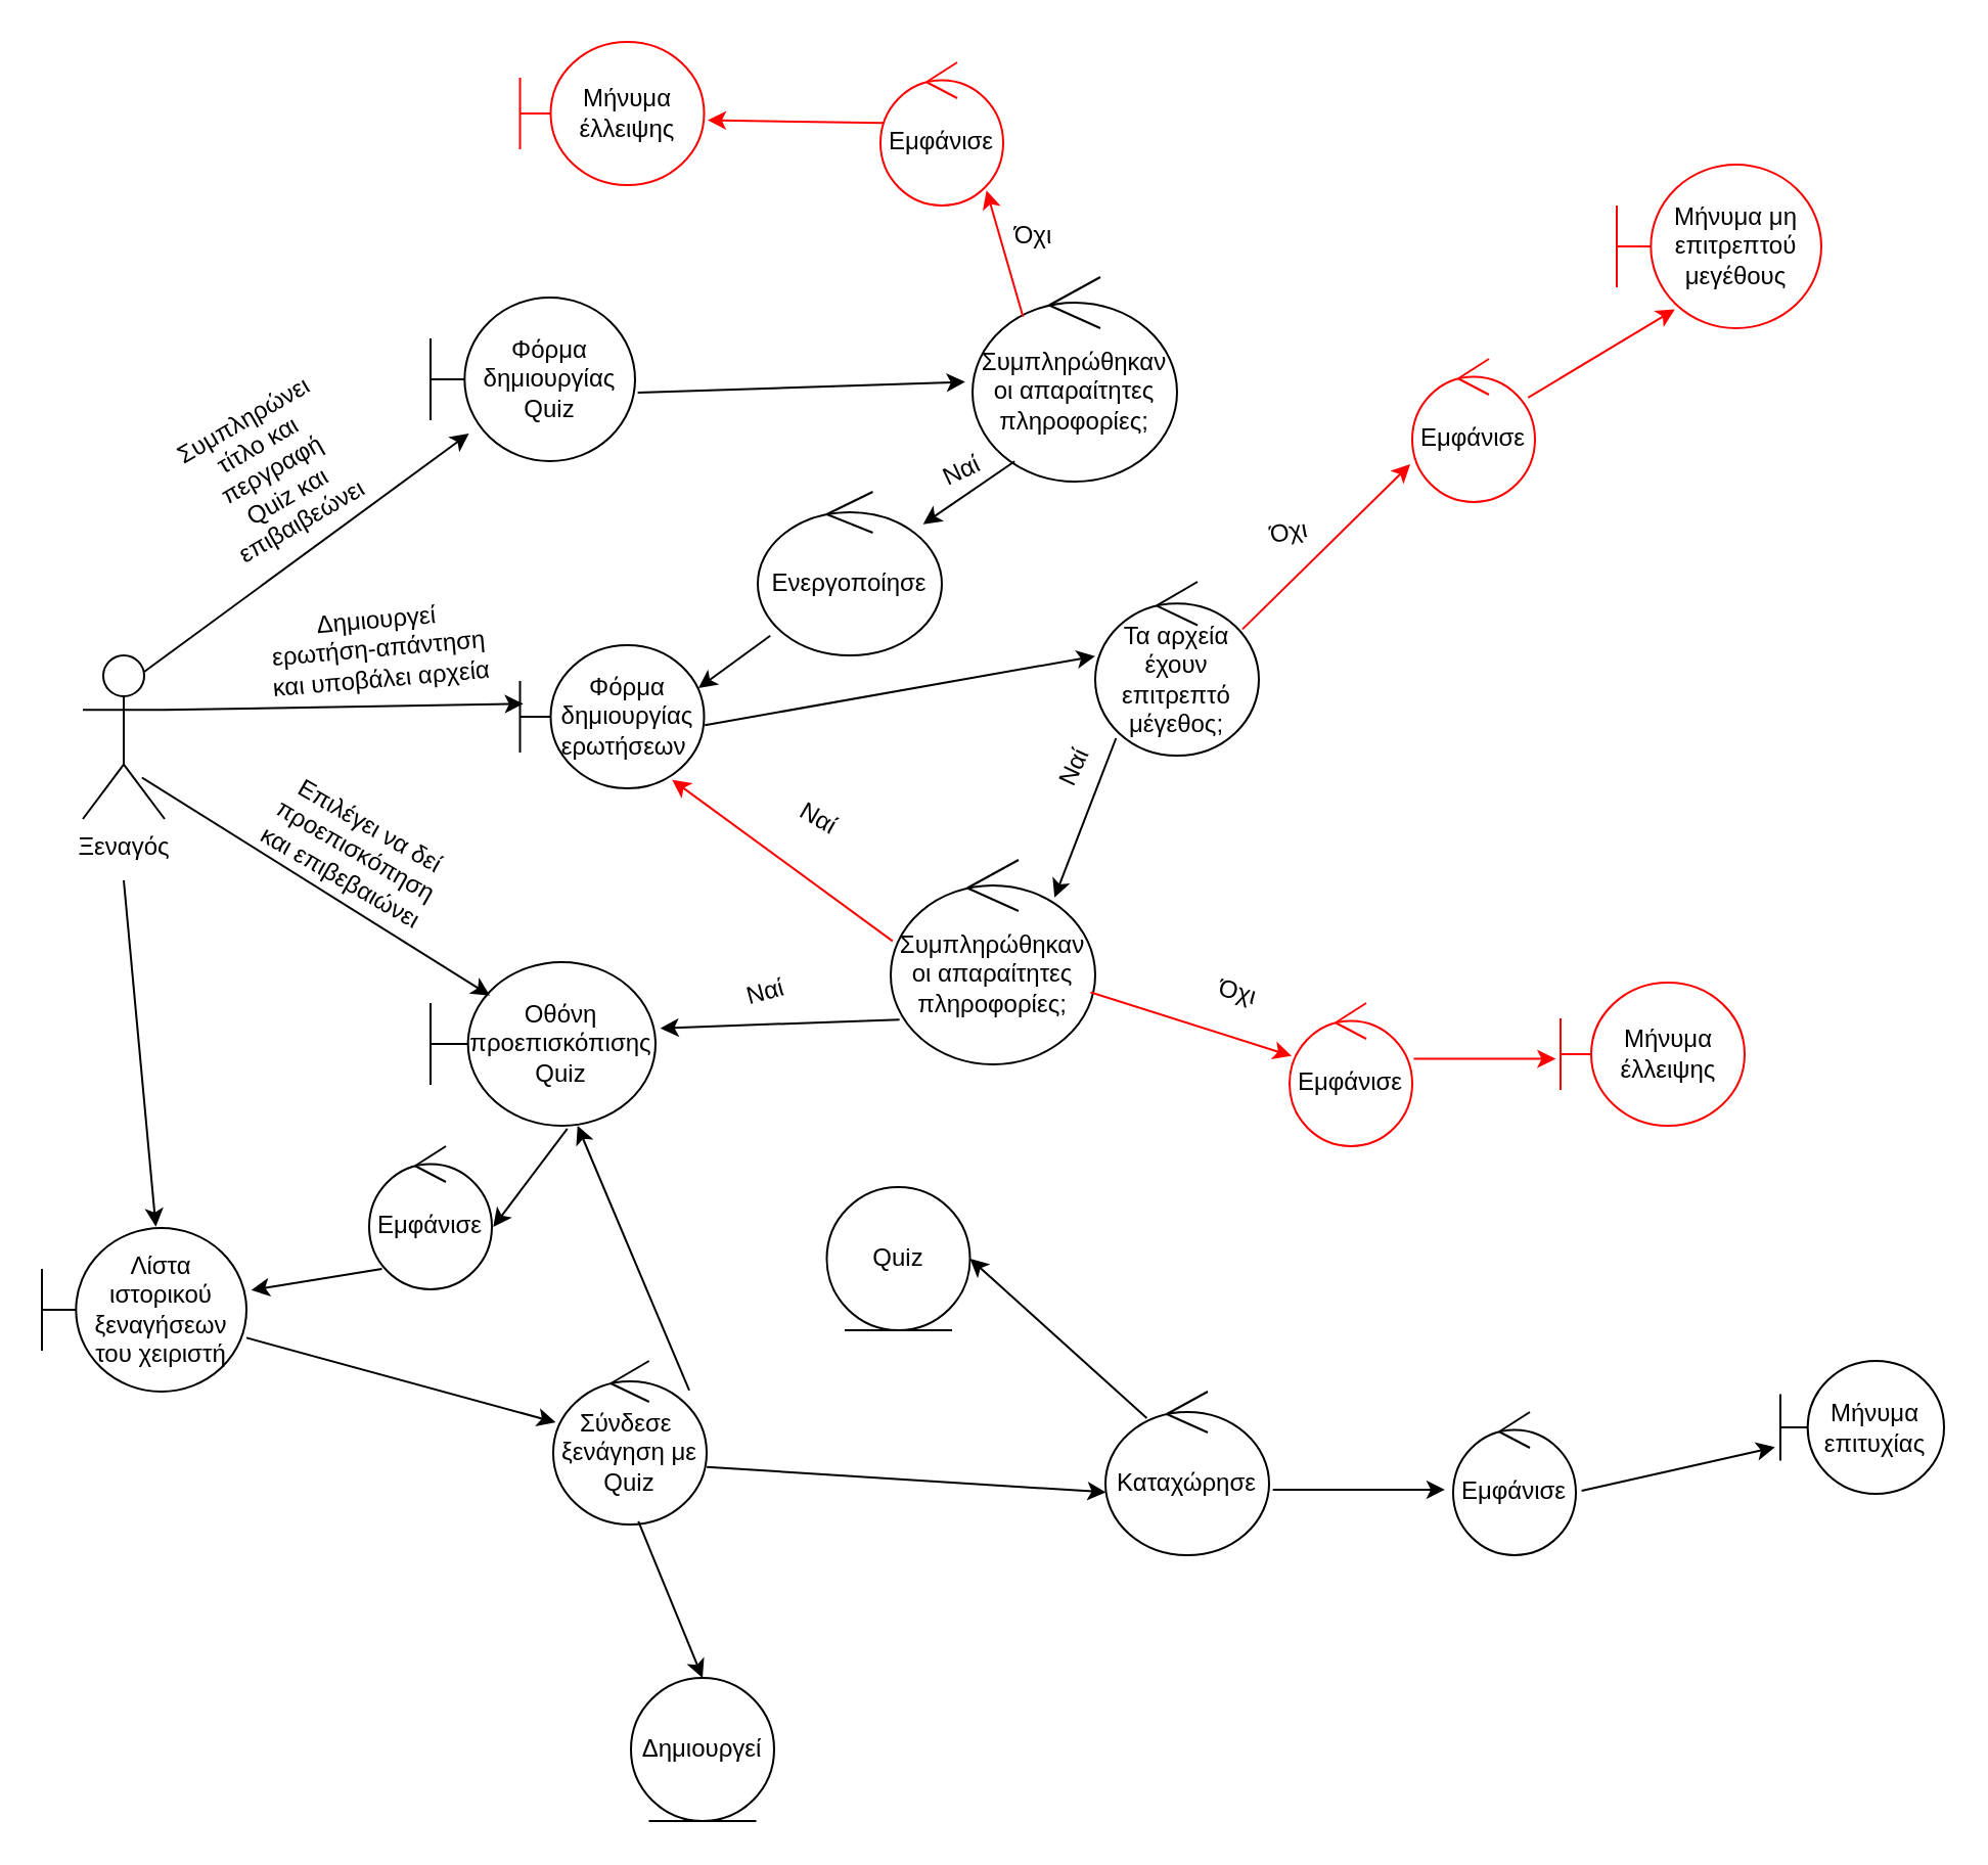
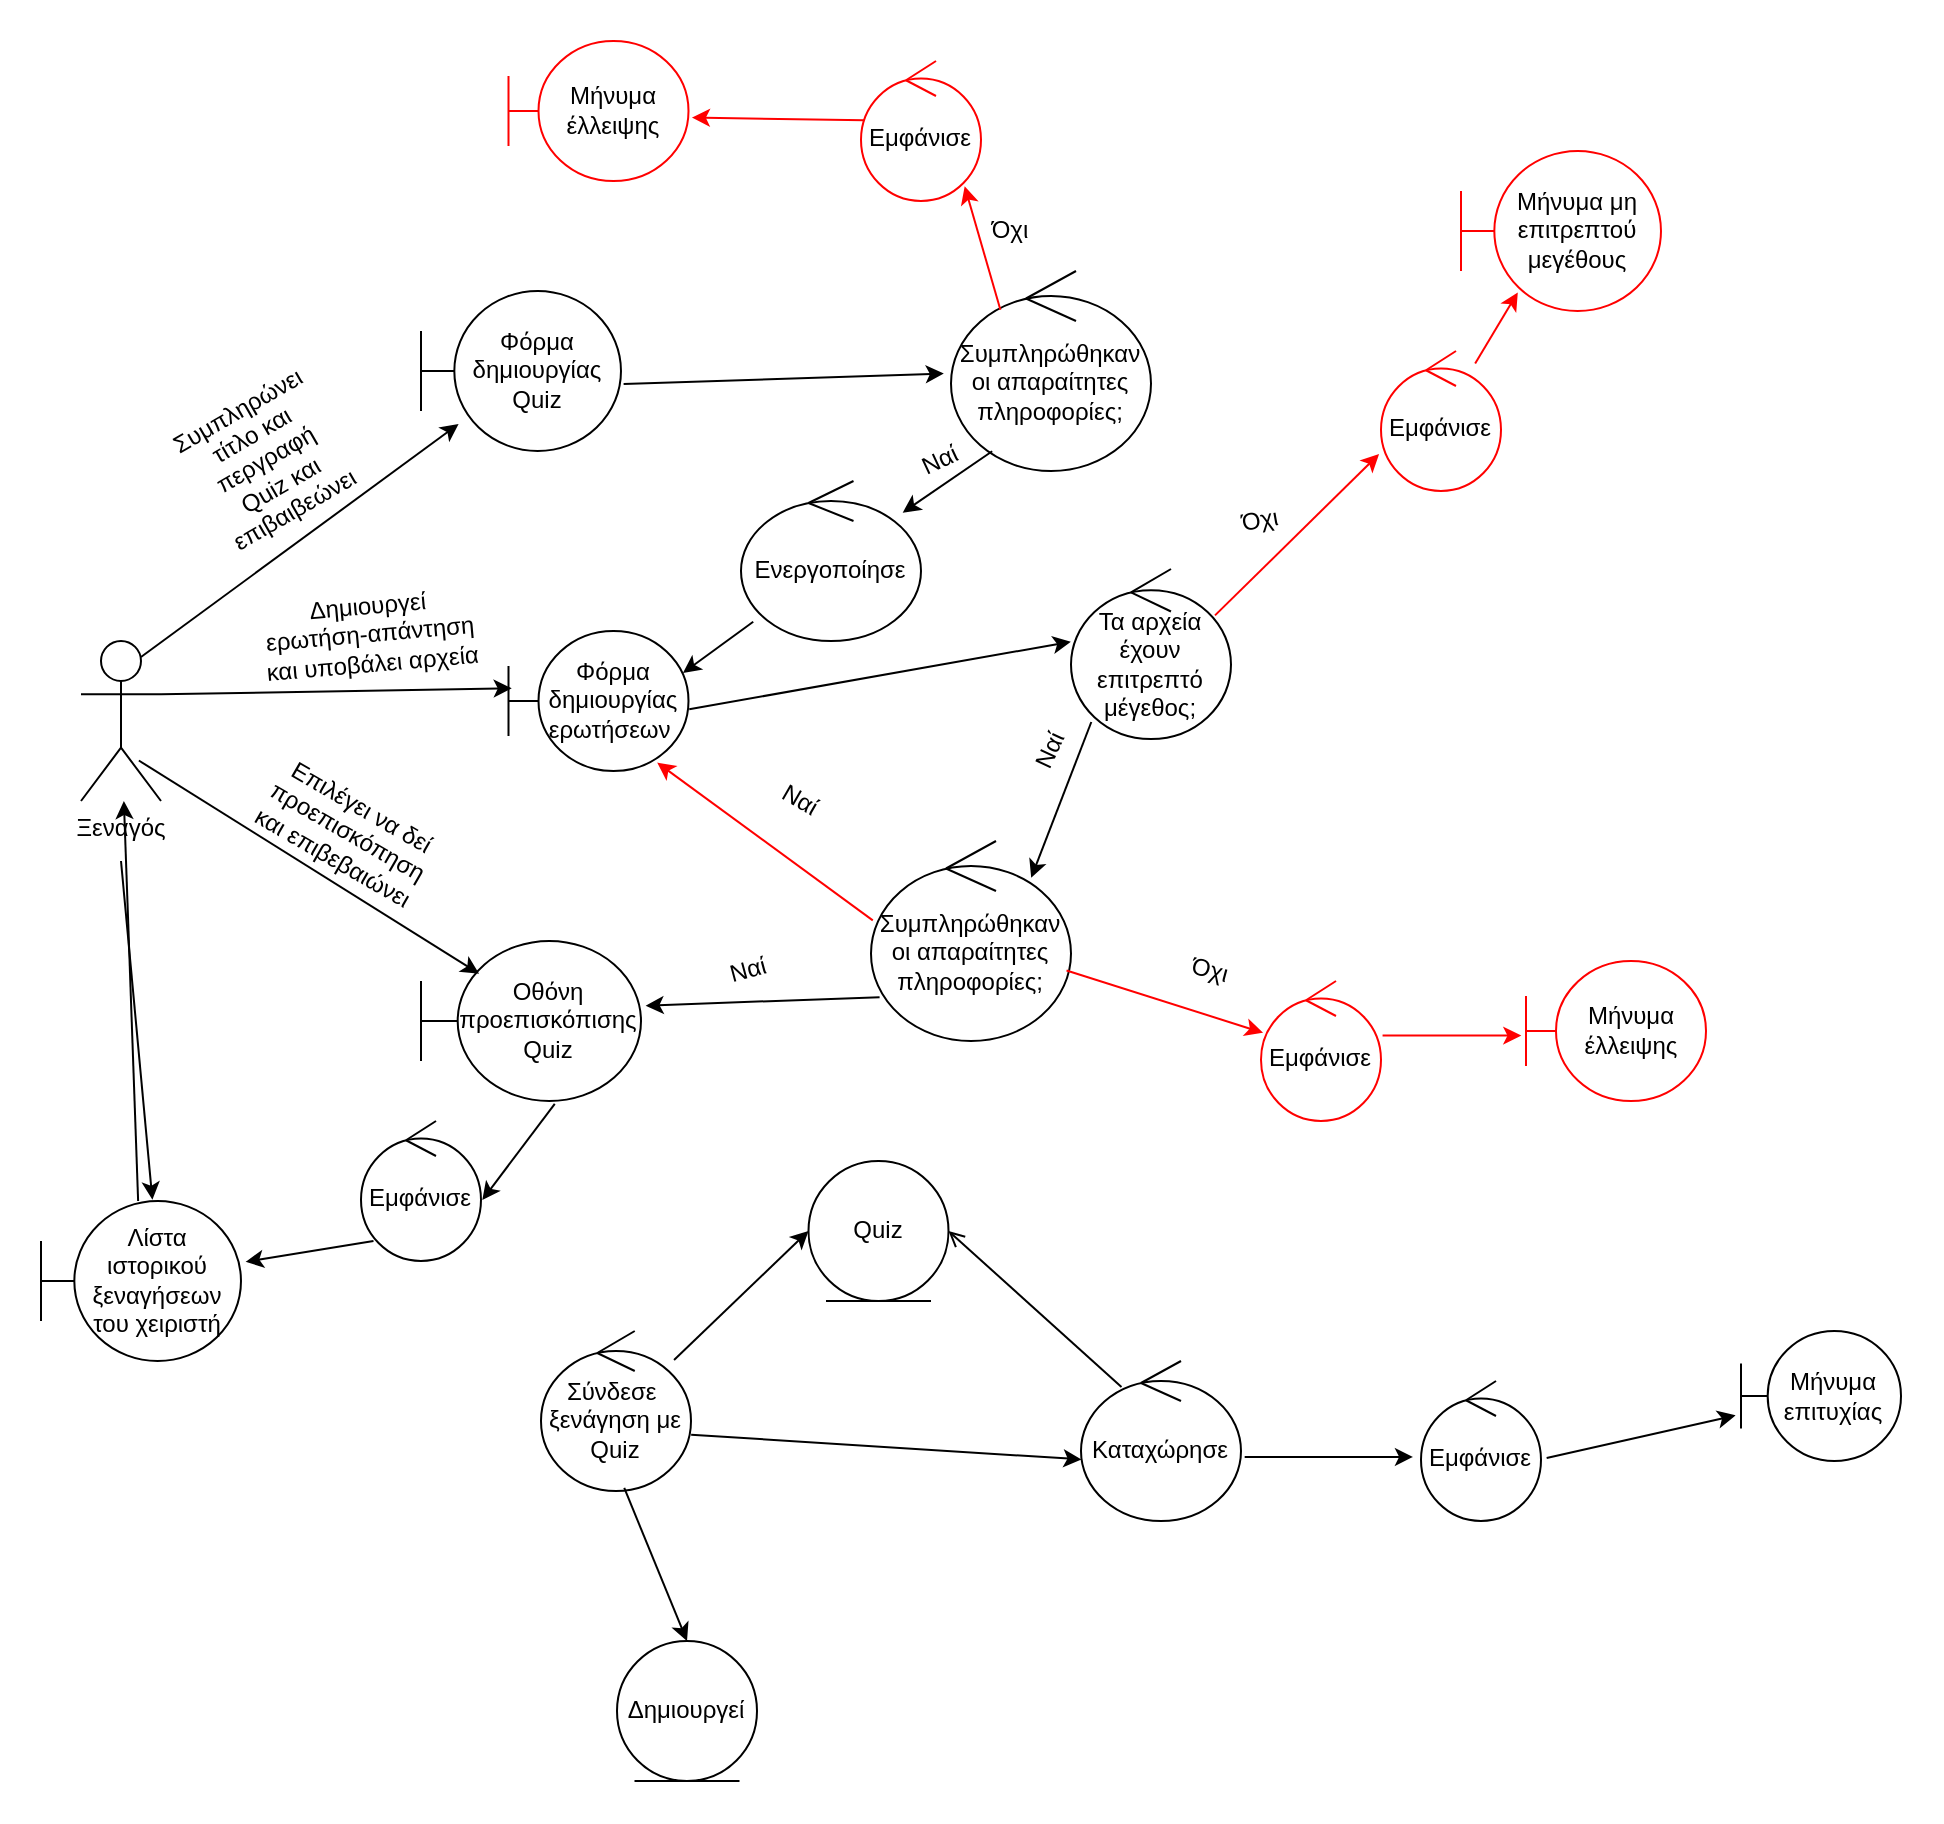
- <mxCell id="28" value="Μήνυμα μη επιτρεπτού μεγέθους" style="shape=umlBoundary;whiteSpace=wrap;html=1;strokeColor=#FF0000;" parent="1" vertex="1"><mxGeometry x="790" width="100" height="80" as="geometry" y="80" /></mxCell>
+ <mxCell id="28" value="Μήνυμα μη επιτρεπτού μεγέθους" style="shape=umlBoundary;whiteSpace=wrap;html=1;strokeColor=#FF0000;" parent="1" vertex="1"><mxGeometry x="730" y="75" width="100" height="80" as="geometry" /></mxCell>
- <mxCell id="38" value="" style="endArrow=classic;html=1;rounded=0;exitX=0.887;exitY=0.181;exitDx=0;exitDy=0;exitPerimeter=0;" parent="1" source="18" target="12" edge="1"><mxGeometry width="50" height="50" relative="1" as="geometry"><mxPoint x="400" y="700" as="sourcePoint" /><mxPoint x="450" y="650" as="targetPoint" /></mxGeometry></mxCell>
+ <mxCell id="38" value="" style="endArrow=classic;html=1;rounded=0;exitX=0.887;exitY=0.181;exitDx=0;exitDy=0;entryX=0;entryY=0.5;entryDx=0;entryDy=0;exitPerimeter=0;" parent="1" source="18" target="14" edge="1"><mxGeometry width="50" height="50" relative="1" as="geometry"><mxPoint x="400" y="700" as="sourcePoint" /><mxPoint x="450" y="650" as="targetPoint" /></mxGeometry></mxCell>
- <mxCell id="40" value="" style="endArrow=classic;html=1;rounded=0;entryX=1;entryY=0.5;entryDx=0;entryDy=0;exitX=0.253;exitY=0.162;exitDx=0;exitDy=0;exitPerimeter=0;" parent="1" source="34" target="14" edge="1"><mxGeometry width="50" height="50" relative="1" as="geometry"><mxPoint x="400" y="700" as="sourcePoint" /><mxPoint x="450" y="650" as="targetPoint" /></mxGeometry></mxCell>
+ <mxCell id="40" value="" style="endArrow=open;html=1;rounded=0;entryX=1;entryY=0.5;entryDx=0;entryDy=0;exitX=0.253;exitY=0.162;exitDx=0;exitDy=0;exitPerimeter=0;" parent="1" source="34" target="14" edge="1"><mxGeometry width="50" height="50" relative="1" as="geometry"><mxPoint x="400" y="700" as="sourcePoint" /><mxPoint x="450" y="650" as="targetPoint" /></mxGeometry></mxCell>
- <mxCell id="37" value="" style="endArrow=classic;html=1;rounded=0;" parent="1" source="17" target="18" edge="1"><mxGeometry width="50" height="50" relative="1" as="geometry"><mxPoint x="400" y="700" as="sourcePoint" /><mxPoint x="450" y="650" as="targetPoint" /></mxGeometry></mxCell>
+ <mxCell id="37" value="" style="endArrow=classic;html=1;rounded=0;" parent="1" source="17" target="2" edge="1"><mxGeometry width="50" height="50" relative="1" as="geometry"><mxPoint x="400" y="700" as="sourcePoint" /><mxPoint x="450" y="650" as="targetPoint" /></mxGeometry></mxCell>
